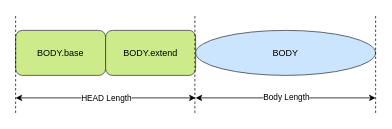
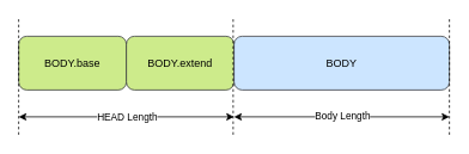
- <mxCell id="4" value="BODY" style="ellipse;whiteSpace=wrap;html=1;fillColor=#cce5ff;strokeColor=#36393d;" vertex="1" parent="1"><mxGeometry x="260" y="40" width="240" height="60" as="geometry" /></mxCell>
+ <mxCell id="4" value="BODY" style="rounded=1;whiteSpace=wrap;html=1;fillColor=#cce5ff;strokeColor=#36393d;" vertex="1" parent="1"><mxGeometry x="260" y="40" width="240" height="60" as="geometry" /></mxCell>
